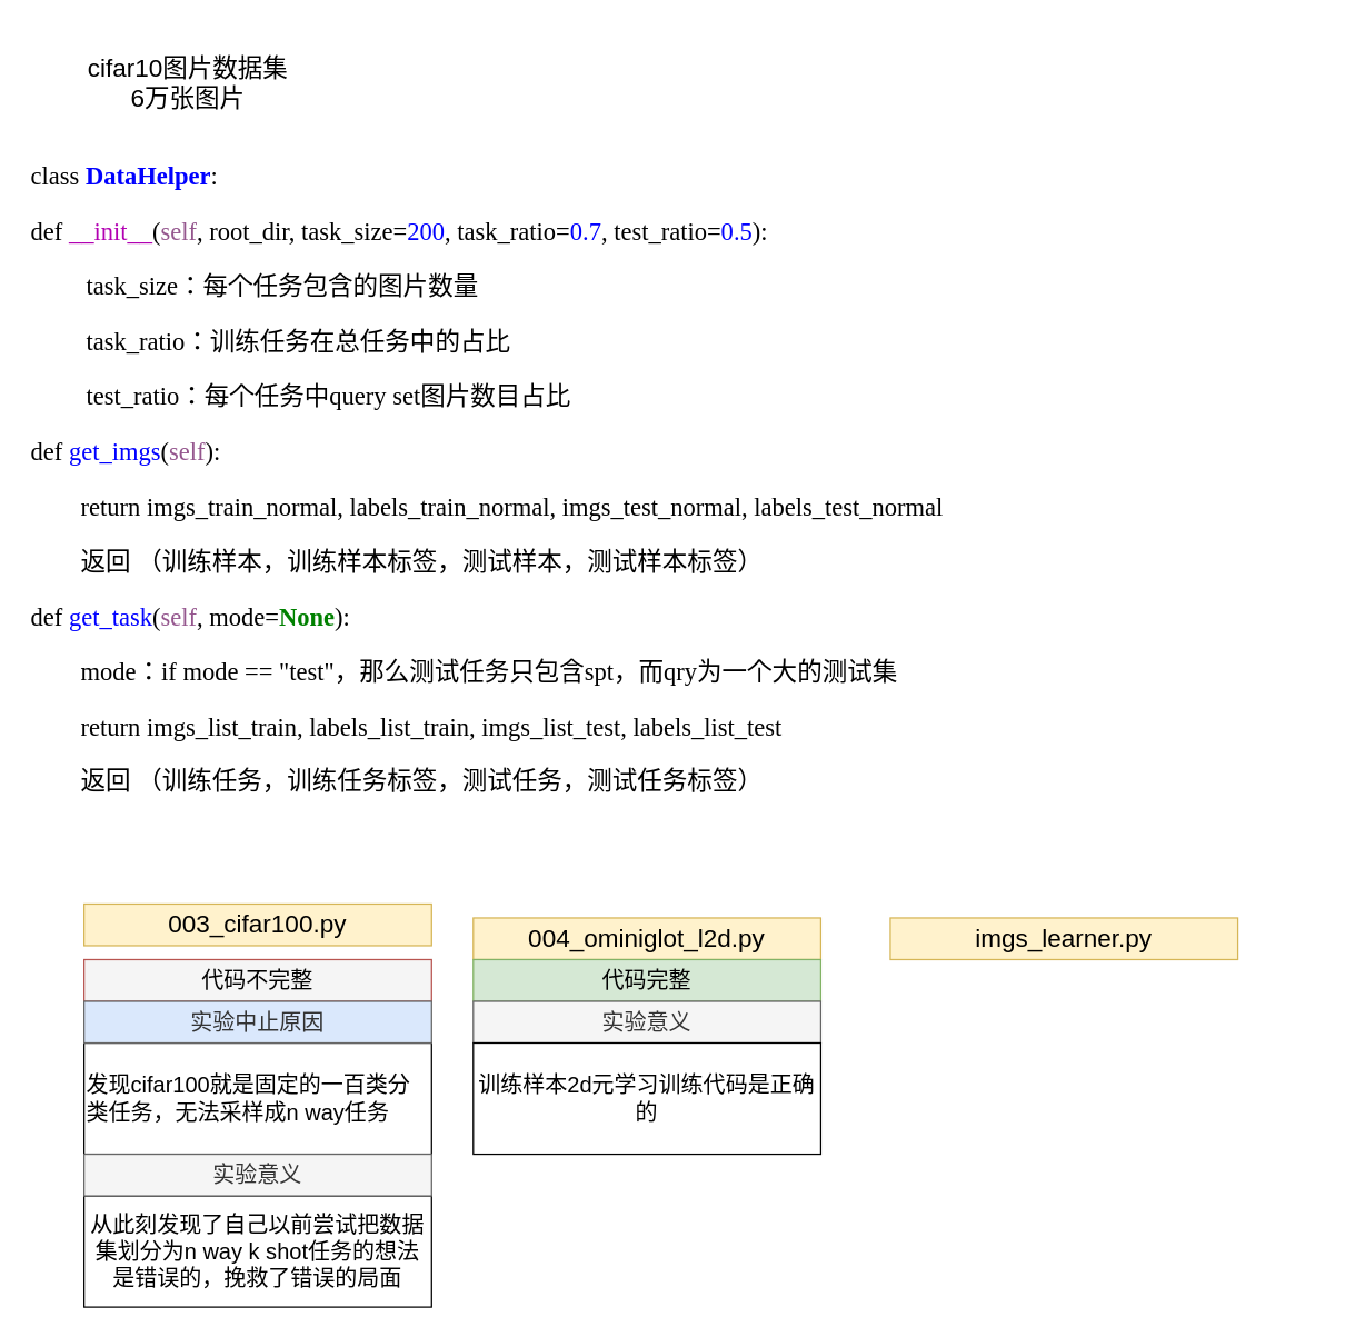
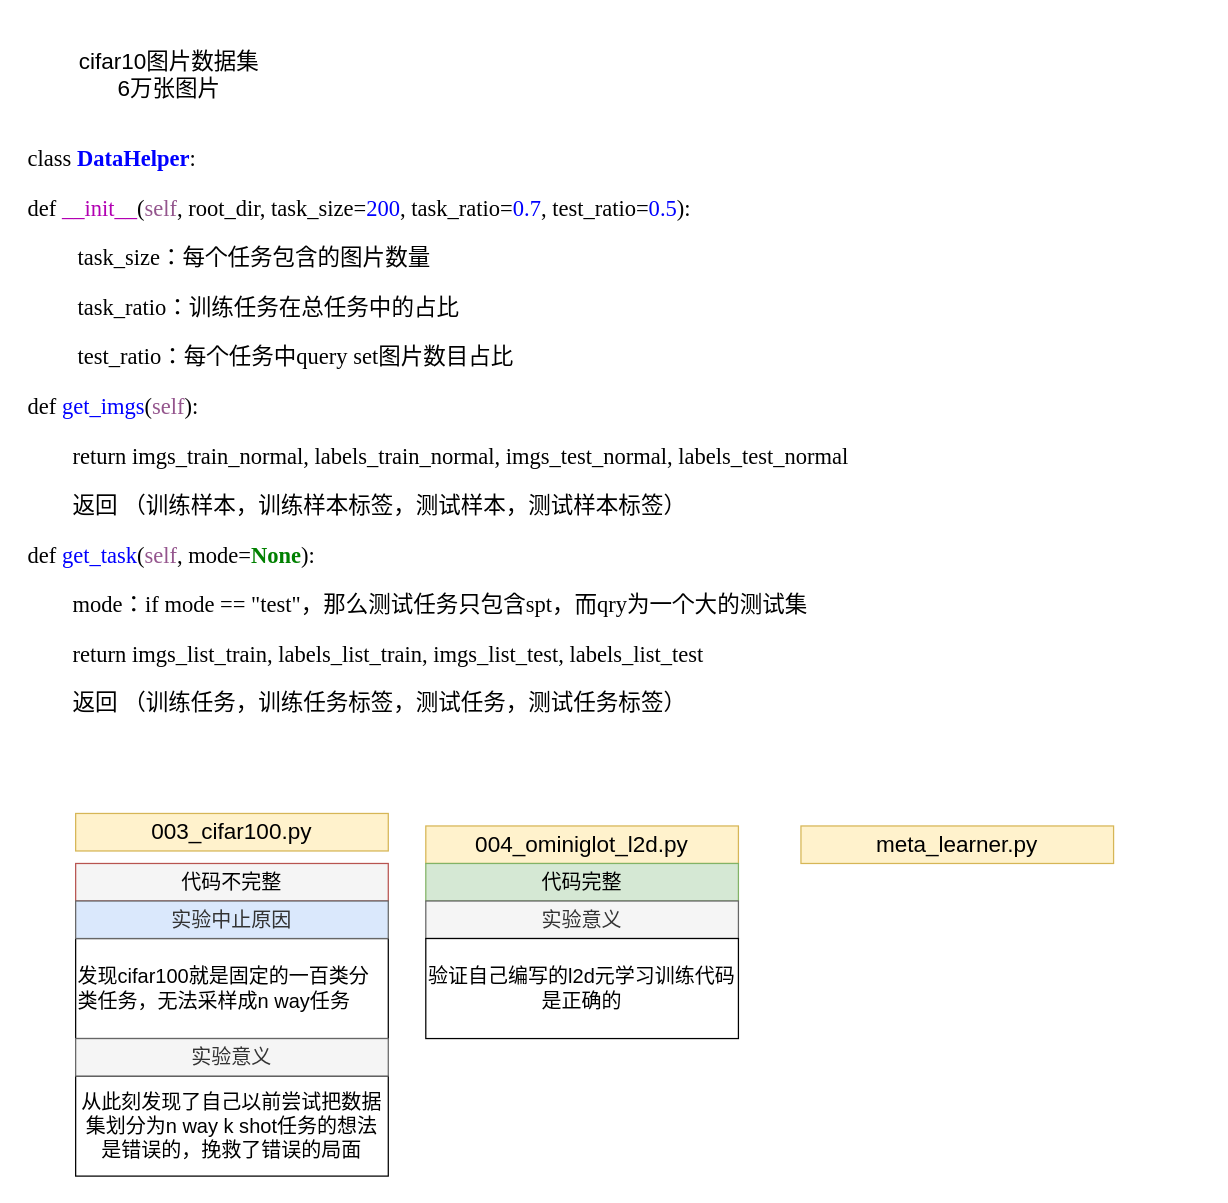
- <mxCell id="14" value="&lt;span style=&quot;font-size: 18px;&quot;&gt;imgs_learner.py&lt;/span&gt;" style="rounded=0;whiteSpace=wrap;html=1;fillColor=#fff2cc;strokeColor=#d6b656;" vertex="1" parent="1"><mxGeometry x="640" y="660" width="250" height="30" as="geometry" /></mxCell>
+ <mxCell id="14" value="&lt;span style=&quot;font-size: 18px;&quot;&gt;meta_learner.py&lt;/span&gt;" style="rounded=0;whiteSpace=wrap;html=1;fillColor=#fff2cc;strokeColor=#d6b656;" vertex="1" parent="1"><mxGeometry x="640" y="660" width="250" height="30" as="geometry" /></mxCell>
- <mxCell id="13" value="&lt;font style=&quot;font-size: 16px;&quot;&gt;训练样本2d元学习训练代码是正确的&lt;br style=&quot;font-size: 16px;&quot;&gt;&lt;/font&gt;" style="rounded=0;whiteSpace=wrap;html=1;fontSize=16;" vertex="1" parent="1"><mxGeometry x="340" y="750" width="250" height="80" as="geometry" /></mxCell>
+ <mxCell id="13" value="&lt;font style=&quot;font-size: 16px;&quot;&gt;验证自己编写的l2d元学习训练代码是正确的&lt;br style=&quot;font-size: 16px;&quot;&gt;&lt;/font&gt;" style="rounded=0;whiteSpace=wrap;html=1;fontSize=16;" vertex="1" parent="1"><mxGeometry x="340" y="750" width="250" height="80" as="geometry" /></mxCell>
